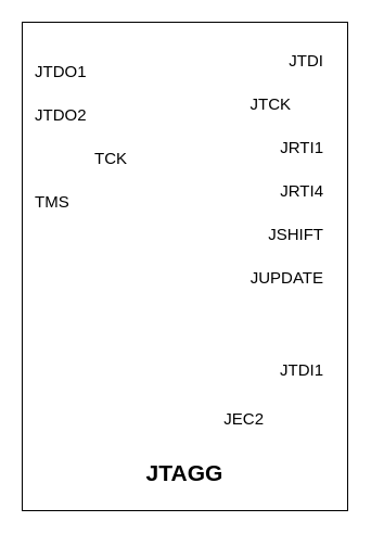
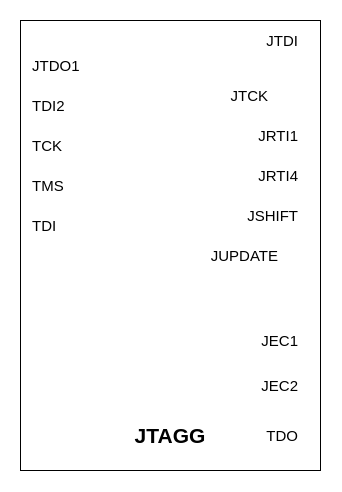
- <mxCell id="8" value="&lt;span style=&quot;font-size: 15px;&quot;&gt;JTDI&lt;/span&gt;" style="text;html=1;align=right;verticalAlign=middle;whiteSpace=wrap;rounded=0;" vertex="1" parent="1"><mxGeometry x="240" y="40" width="60" height="30" as="geometry" /></mxCell>
+ <mxCell id="8" value="&lt;span style=&quot;font-size: 15px;&quot;&gt;JTDI&lt;/span&gt;" style="text;html=1;align=right;verticalAlign=middle;whiteSpace=wrap;rounded=0;" vertex="1" parent="1"><mxGeometry x="240" y="25" width="60" height="30" as="geometry" /></mxCell>
- <mxCell id="4" value="&lt;font style=&quot;font-size: 15px;&quot;&gt;JTDO2&lt;/font&gt;" style="text;html=1;align=left;verticalAlign=middle;whiteSpace=wrap;rounded=0;" vertex="1" parent="1"><mxGeometry x="30" y="90" width="60" height="30" as="geometry" /></mxCell>
+ <mxCell id="4" value="&lt;font style=&quot;font-size: 15px;&quot;&gt;TDI2&lt;/font&gt;" style="text;html=1;align=left;verticalAlign=middle;whiteSpace=wrap;rounded=0;" vertex="1" parent="1"><mxGeometry x="30" y="90" width="60" height="30" as="geometry" /></mxCell>
- <mxCell id="5" value="&lt;font style=&quot;font-size: 15px;&quot;&gt;TCK&lt;/font&gt;" style="text;html=1;align=left;verticalAlign=middle;whiteSpace=wrap;rounded=0;" vertex="1" parent="1"><mxGeometry x="85" y="130" width="60" height="30" as="geometry" /></mxCell>
+ <mxCell id="5" value="&lt;font style=&quot;font-size: 15px;&quot;&gt;TCK&lt;/font&gt;" style="text;html=1;align=left;verticalAlign=middle;whiteSpace=wrap;rounded=0;" vertex="1" parent="1"><mxGeometry x="30" y="130" width="60" height="30" as="geometry" /></mxCell>
+ <mxCell id="7" value="&lt;font style=&quot;font-size: 15px;&quot;&gt;TDI&lt;/font&gt;" style="text;html=1;align=left;verticalAlign=middle;whiteSpace=wrap;rounded=0;" vertex="1" parent="1"><mxGeometry x="30" y="210" width="60" height="30" as="geometry" /></mxCell>
- <mxCell id="12" value="&lt;font style=&quot;font-size: 15px;&quot;&gt;JUPDATE&lt;/font&gt;" style="text;html=1;align=right;verticalAlign=middle;whiteSpace=wrap;rounded=0;" vertex="1" parent="1"><mxGeometry x="220" y="240" width="80" height="30" as="geometry" /></mxCell>
+ <mxCell id="12" value="&lt;font style=&quot;font-size: 15px;&quot;&gt;JUPDATE&lt;/font&gt;" style="text;html=1;align=right;verticalAlign=middle;whiteSpace=wrap;rounded=0;" vertex="1" parent="1"><mxGeometry x="200" y="240" width="80" height="30" as="geometry" /></mxCell>
- <mxCell id="13" value="&lt;font style=&quot;font-size: 15px;&quot;&gt;JTDI1&lt;/font&gt;" style="text;html=1;align=right;verticalAlign=middle;whiteSpace=wrap;rounded=0;" vertex="1" parent="1"><mxGeometry x="240" y="325" width="60" height="30" as="geometry" /></mxCell>
+ <mxCell id="13" value="&lt;font style=&quot;font-size: 15px;&quot;&gt;JEC1&lt;/font&gt;" style="text;html=1;align=right;verticalAlign=middle;whiteSpace=wrap;rounded=0;" vertex="1" parent="1"><mxGeometry x="240" y="325" width="60" height="30" as="geometry" /></mxCell>
- <mxCell id="16" value="&lt;font style=&quot;font-size: 15px;&quot;&gt;JEC2&lt;/font&gt;" style="text;html=1;align=right;verticalAlign=middle;whiteSpace=wrap;rounded=0;" vertex="1" parent="1"><mxGeometry x="185" y="370" width="60" height="30" as="geometry" /></mxCell>
+ <mxCell id="16" value="&lt;font style=&quot;font-size: 15px;&quot;&gt;JEC2&lt;/font&gt;" style="text;html=1;align=right;verticalAlign=middle;whiteSpace=wrap;rounded=0;" vertex="1" parent="1"><mxGeometry x="240" y="370" width="60" height="30" as="geometry" /></mxCell>
+ <mxCell id="14" value="&lt;font style=&quot;font-size: 15px;&quot;&gt;TDO&lt;/font&gt;" style="text;html=1;align=right;verticalAlign=middle;whiteSpace=wrap;rounded=0;" vertex="1" parent="1"><mxGeometry x="240" y="420" width="60" height="30" as="geometry" /></mxCell>
